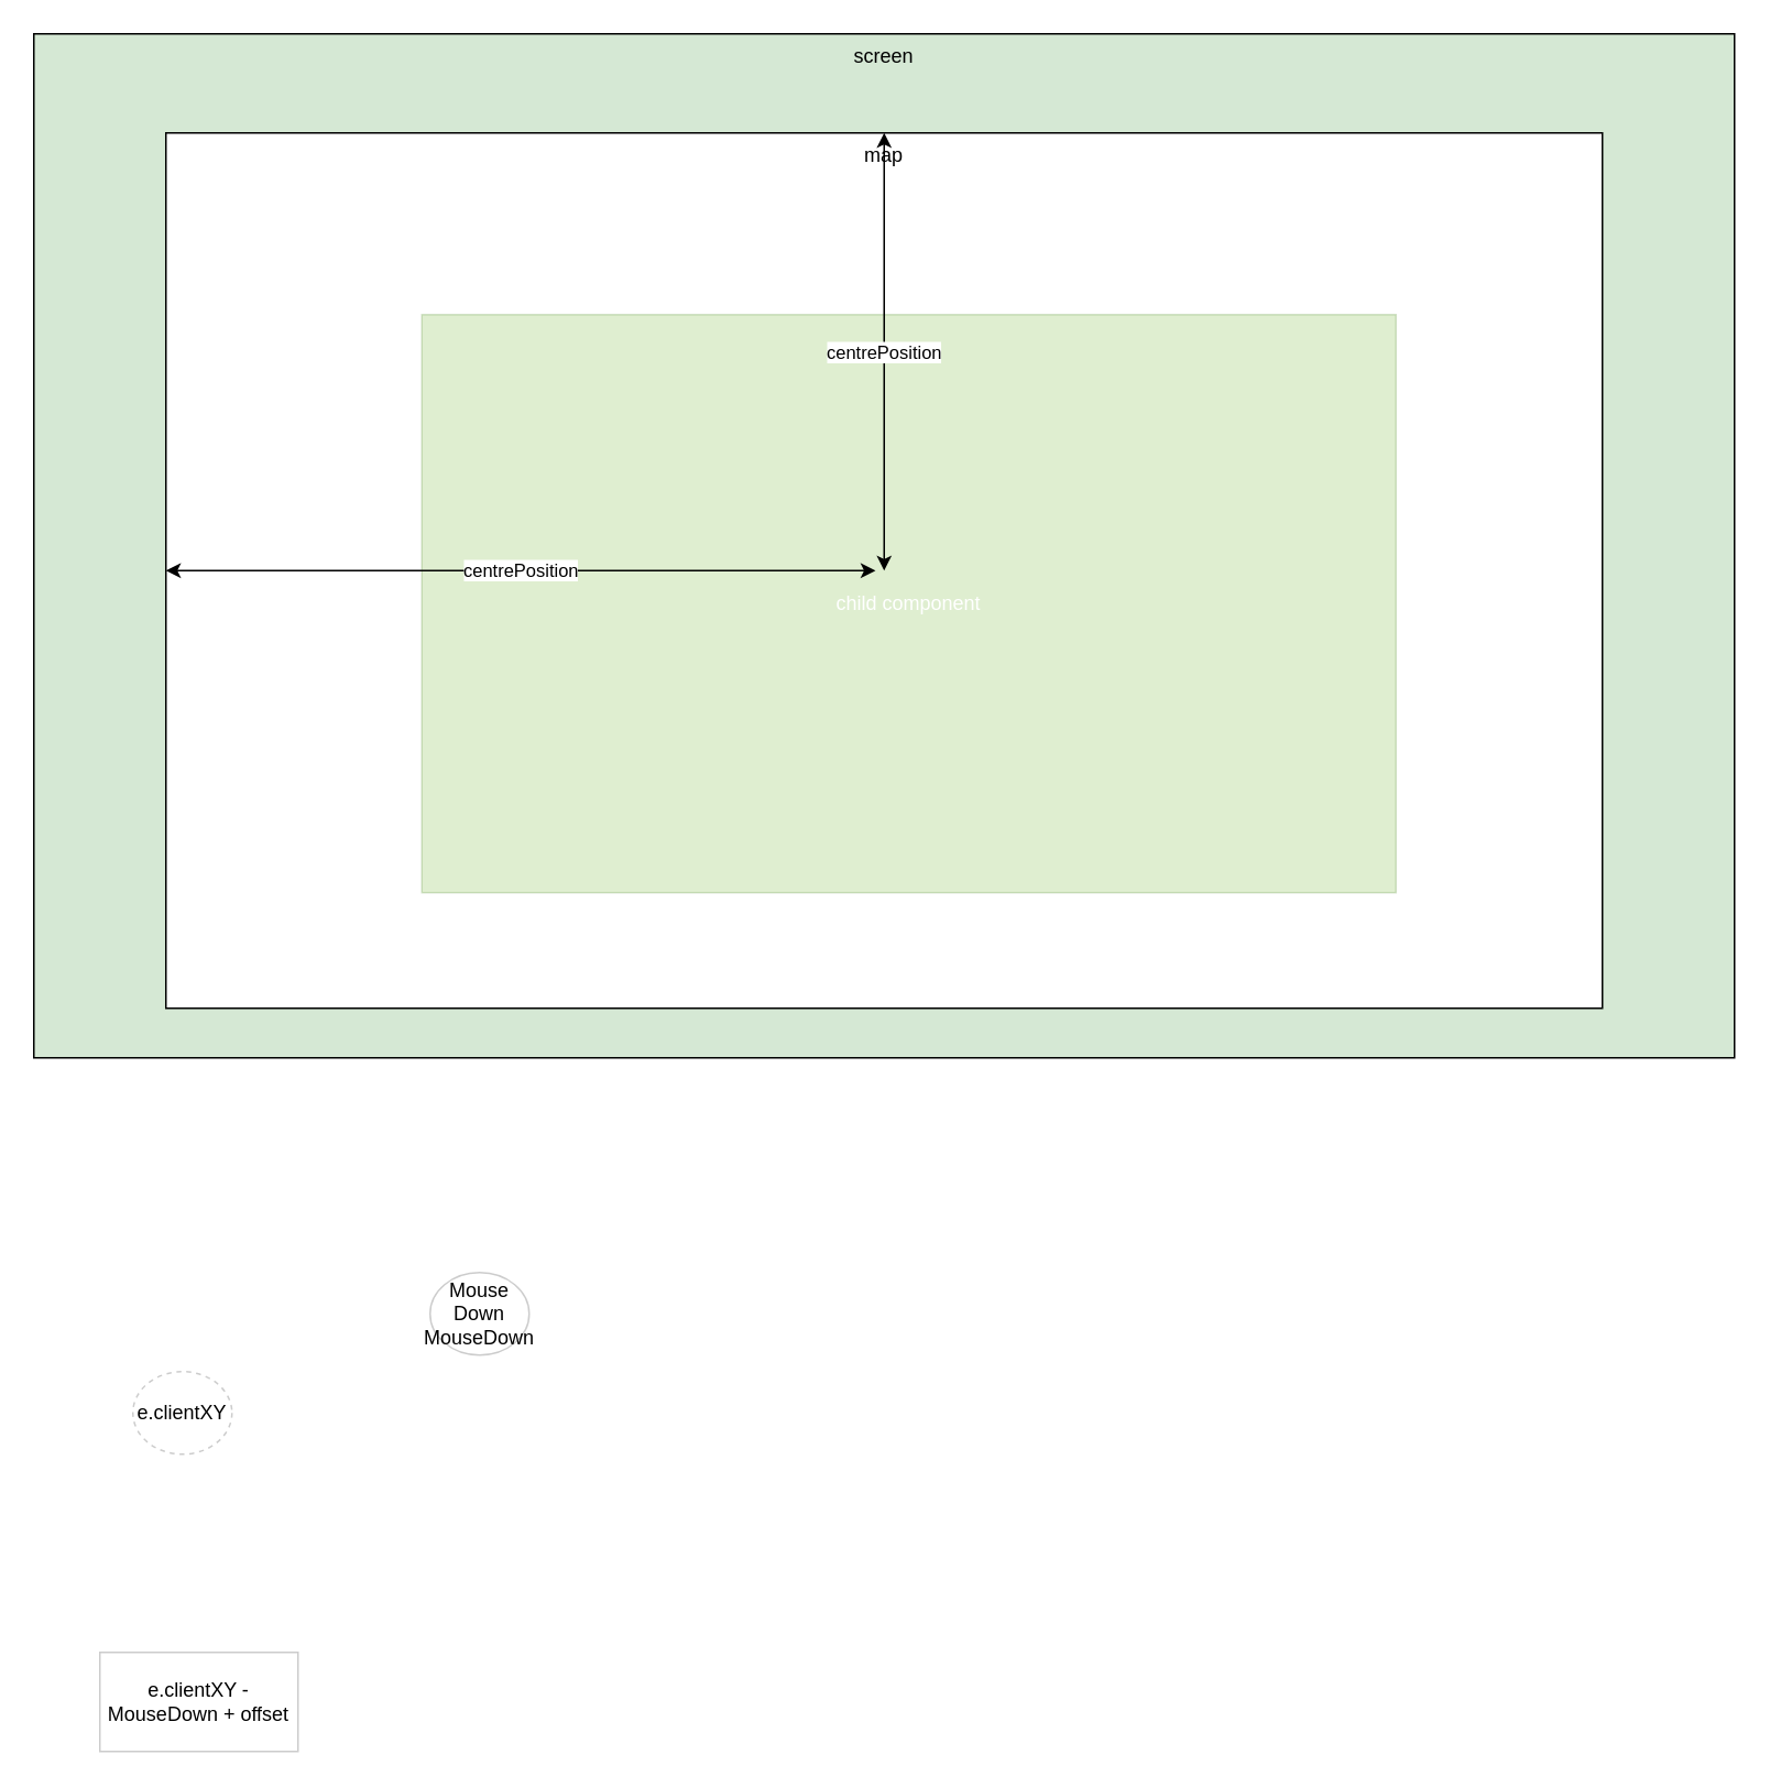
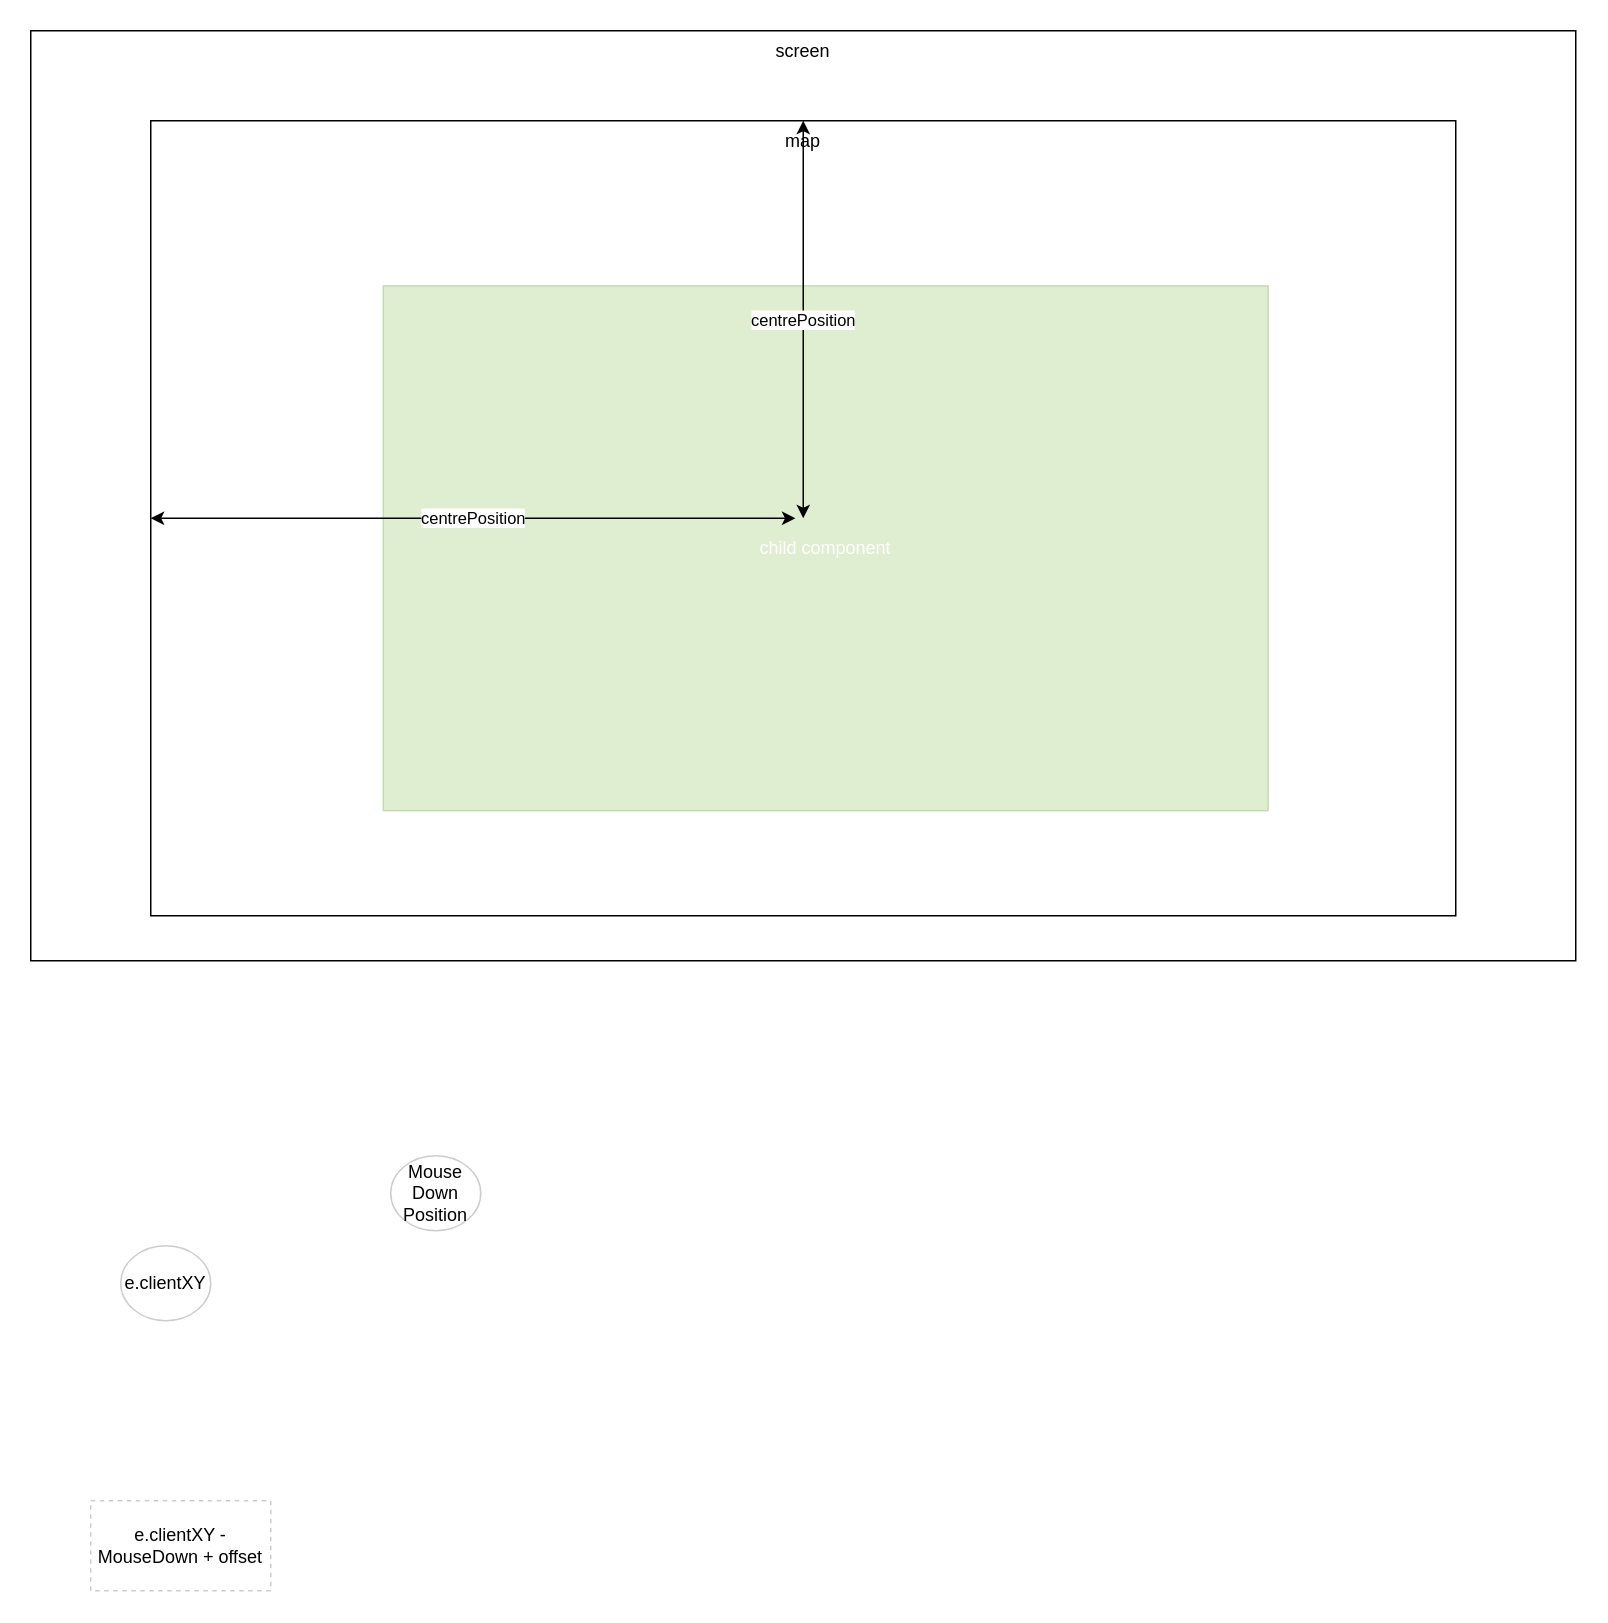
- <mxCell id="2" value="screen" style="whiteSpace=wrap;html=1;verticalAlign=top;fillColor=#d5e8d4;" parent="1" vertex="1"><mxGeometry x="20" y="20" width="1030" height="620" as="geometry" /></mxCell>
+ <mxCell id="2" value="screen" style="whiteSpace=wrap;html=1;verticalAlign=top;" parent="1" vertex="1"><mxGeometry x="20" y="20" width="1030" height="620" as="geometry" /></mxCell>
- <mxCell id="7" value="Mouse Down MouseDown" style="ellipse;whiteSpace=wrap;html=1;opacity=20;" parent="1" vertex="1"><mxGeometry x="260" y="770" width="60" height="50" as="geometry" /></mxCell>
+ <mxCell id="7" value="Mouse Down Position" style="ellipse;whiteSpace=wrap;html=1;opacity=20;" parent="1" vertex="1"><mxGeometry x="260" y="770" width="60" height="50" as="geometry" /></mxCell>
- <mxCell id="8" value="e.clientXY" style="ellipse;whiteSpace=wrap;html=1;opacity=20;dashed=1;" parent="1" vertex="1"><mxGeometry x="80" y="830" width="60" height="50" as="geometry" /></mxCell>
+ <mxCell id="8" value="e.clientXY" style="ellipse;whiteSpace=wrap;html=1;opacity=20;" parent="1" vertex="1"><mxGeometry x="80" y="830" width="60" height="50" as="geometry" /></mxCell>
- <mxCell id="9" value="e.clientXY - MouseDown + offset" style="whiteSpace=wrap;html=1;opacity=20;" parent="1" vertex="1"><mxGeometry x="60" y="1000" width="120" height="60" as="geometry" /></mxCell>
+ <mxCell id="9" value="e.clientXY - MouseDown + offset" style="whiteSpace=wrap;html=1;opacity=20;dashed=1;" parent="1" vertex="1"><mxGeometry x="60" y="1000" width="120" height="60" as="geometry" /></mxCell>
